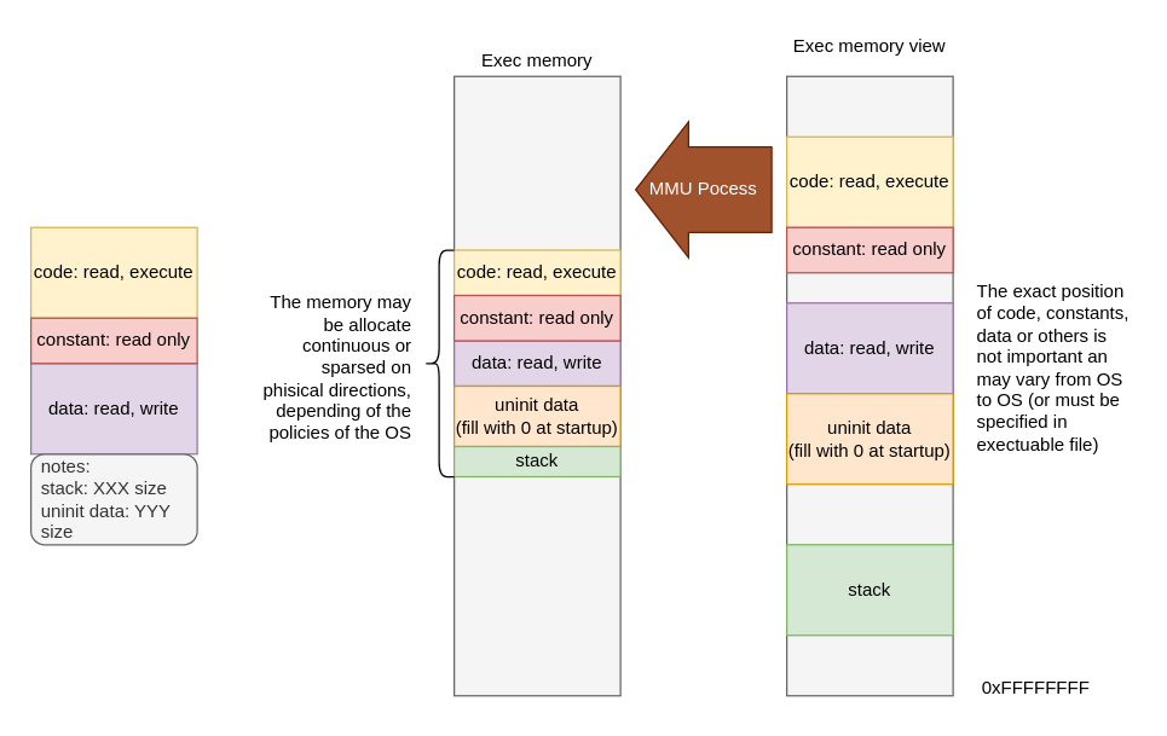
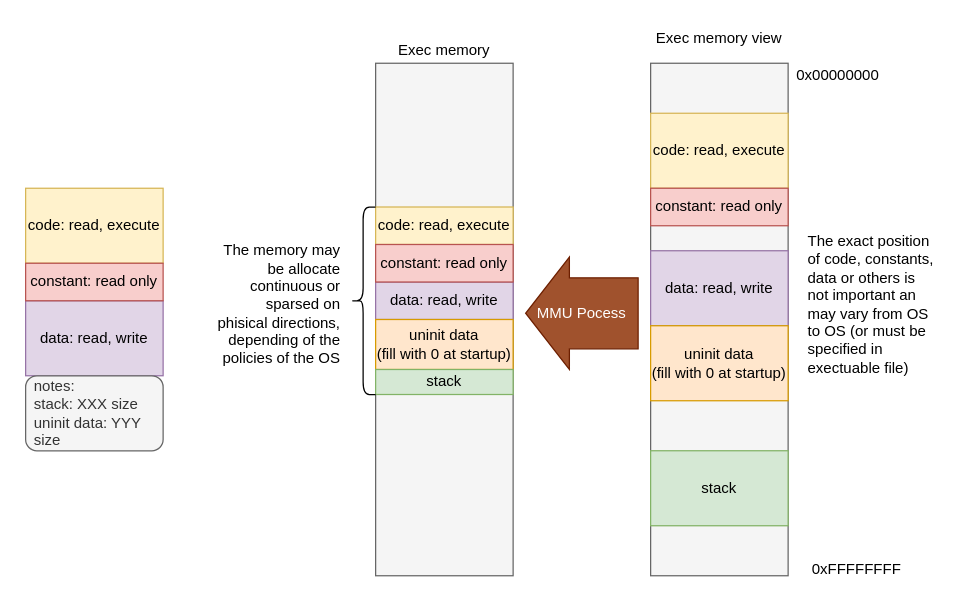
+ <mxCell id="4" value="0x00000000" style="text;html=1;strokeColor=none;fillColor=none;align=center;verticalAlign=middle;whiteSpace=wrap;rounded=0;" vertex="1" parent="1"><mxGeometry x="630" y="50" width="80" height="20" as="geometry" /></mxCell>
- <mxCell id="24" value="MMU Pocess" style="shape=singleArrow;direction=west;whiteSpace=wrap;html=1;align=center;arrowWidth=0.631;arrowSize=0.389;fillColor=#a0522d;strokeColor=#6D1F00;fontColor=#ffffff;" vertex="1" parent="1"><mxGeometry x="420" y="80" width="90" height="90" as="geometry" /></mxCell>
+ <mxCell id="24" value="MMU Pocess" style="shape=singleArrow;direction=west;whiteSpace=wrap;html=1;align=center;arrowWidth=0.631;arrowSize=0.389;fillColor=#a0522d;strokeColor=#6D1F00;fontColor=#ffffff;" vertex="1" parent="1"><mxGeometry x="420" y="205" width="90" height="90" as="geometry" /></mxCell>
